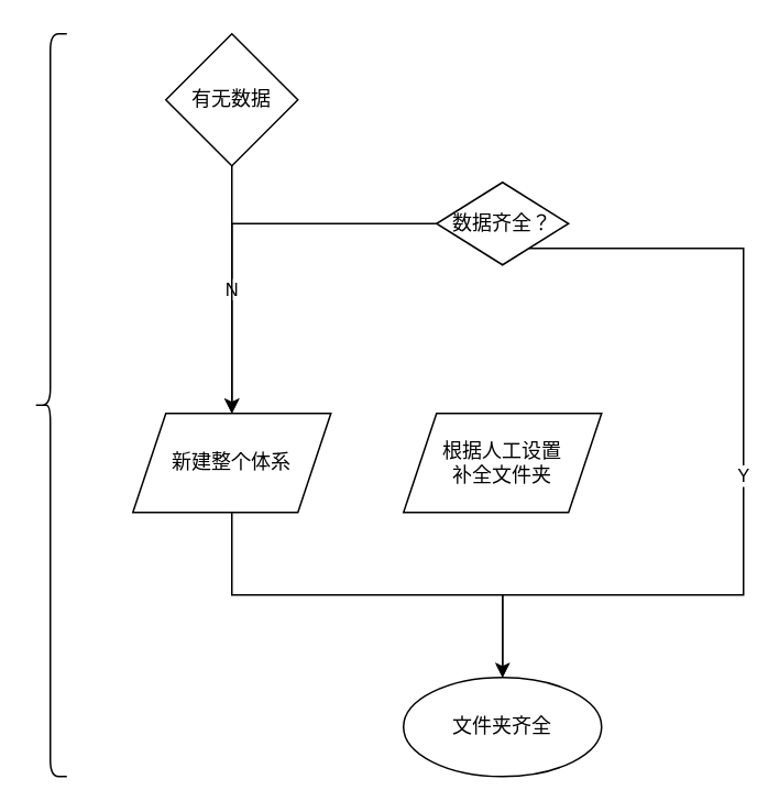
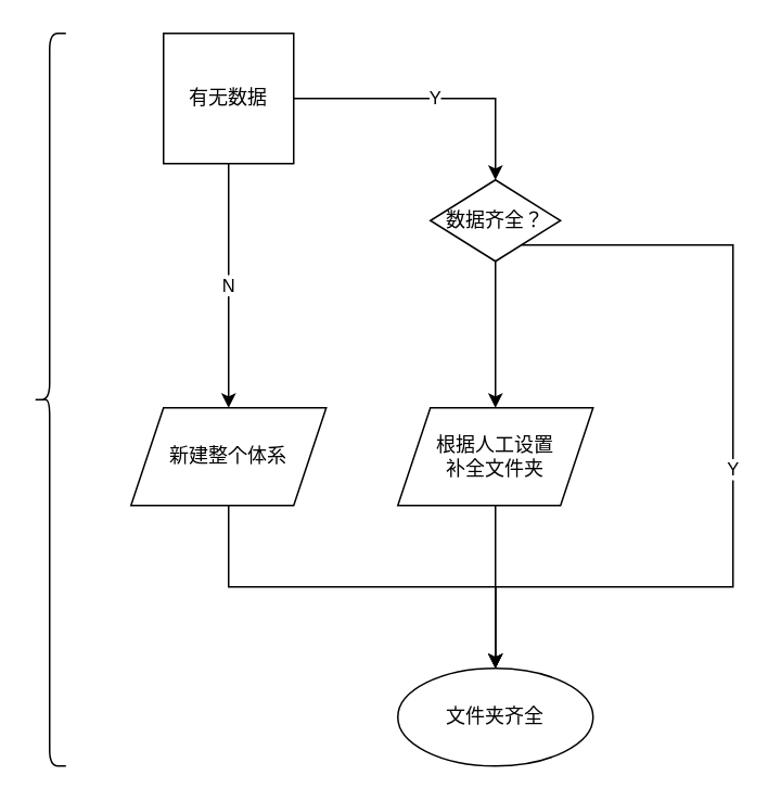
- <mxCell id="4" value="有无数据" style="rhombus;whiteSpace=wrap;html=1;" parent="1" vertex="1"><mxGeometry x="100" y="20" width="80" height="80" as="geometry" /></mxCell>
+ <mxCell id="4" value="有无数据" style="whiteSpace=wrap;html=1;rounded=0;" parent="1" vertex="1"><mxGeometry x="100" y="20" width="80" height="80" as="geometry" /></mxCell>
+ <mxCell id="3" value="Y" style="edgeStyle=orthogonalEdgeStyle;rounded=0;orthogonalLoop=1;jettySize=auto;html=1;" parent="1" source="4" target="8" edge="1"><mxGeometry relative="1" as="geometry" /></mxCell>
- <mxCell id="7" style="edgeStyle=orthogonalEdgeStyle;rounded=0;orthogonalLoop=1;jettySize=auto;html=1;" parent="1" source="8" target="12" edge="1"><mxGeometry relative="1" as="geometry" /></mxCell>
+ <mxCell id="7" style="edgeStyle=orthogonalEdgeStyle;rounded=0;orthogonalLoop=1;jettySize=auto;html=1;entryX=0.5;entryY=0;entryDx=0;entryDy=0;" parent="1" source="8" target="11" edge="1"><mxGeometry relative="1" as="geometry" /></mxCell>
+ <mxCell id="9" style="edgeStyle=orthogonalEdgeStyle;rounded=0;orthogonalLoop=1;jettySize=auto;html=1;entryX=0.5;entryY=0;entryDx=0;entryDy=0;exitX=0.5;exitY=1;exitDx=0;exitDy=0;" parent="1" source="11" target="10" edge="1"><mxGeometry relative="1" as="geometry"><mxPoint x="304" y="310" as="sourcePoint" /></mxGeometry></mxCell>
- <mxCell id="5" style="edgeStyle=orthogonalEdgeStyle;rounded=0;orthogonalLoop=1;jettySize=auto;html=1;entryX=0.5;entryY=0;entryDx=0;entryDy=0;exitX=0.5;exitY=1;exitDx=0;exitDy=0;endArrow=open;" parent="1" source="12" target="10" edge="1"><mxGeometry relative="1" as="geometry"><mxPoint x="170" y="280" as="sourcePoint" /><mxPoint x="304" y="355" as="targetPoint" /><Array as="points"><mxPoint x="140" y="360" /><mxPoint x="304" y="360" /></Array></mxGeometry></mxCell>
+ <mxCell id="5" style="edgeStyle=orthogonalEdgeStyle;rounded=0;orthogonalLoop=1;jettySize=auto;html=1;entryX=0.5;entryY=0;entryDx=0;entryDy=0;exitX=0.5;exitY=1;exitDx=0;exitDy=0;" parent="1" source="12" target="10" edge="1"><mxGeometry relative="1" as="geometry"><mxPoint x="170" y="280" as="sourcePoint" /><mxPoint x="304" y="355" as="targetPoint" /><Array as="points"><mxPoint x="140" y="360" /><mxPoint x="304" y="360" /></Array></mxGeometry></mxCell>
